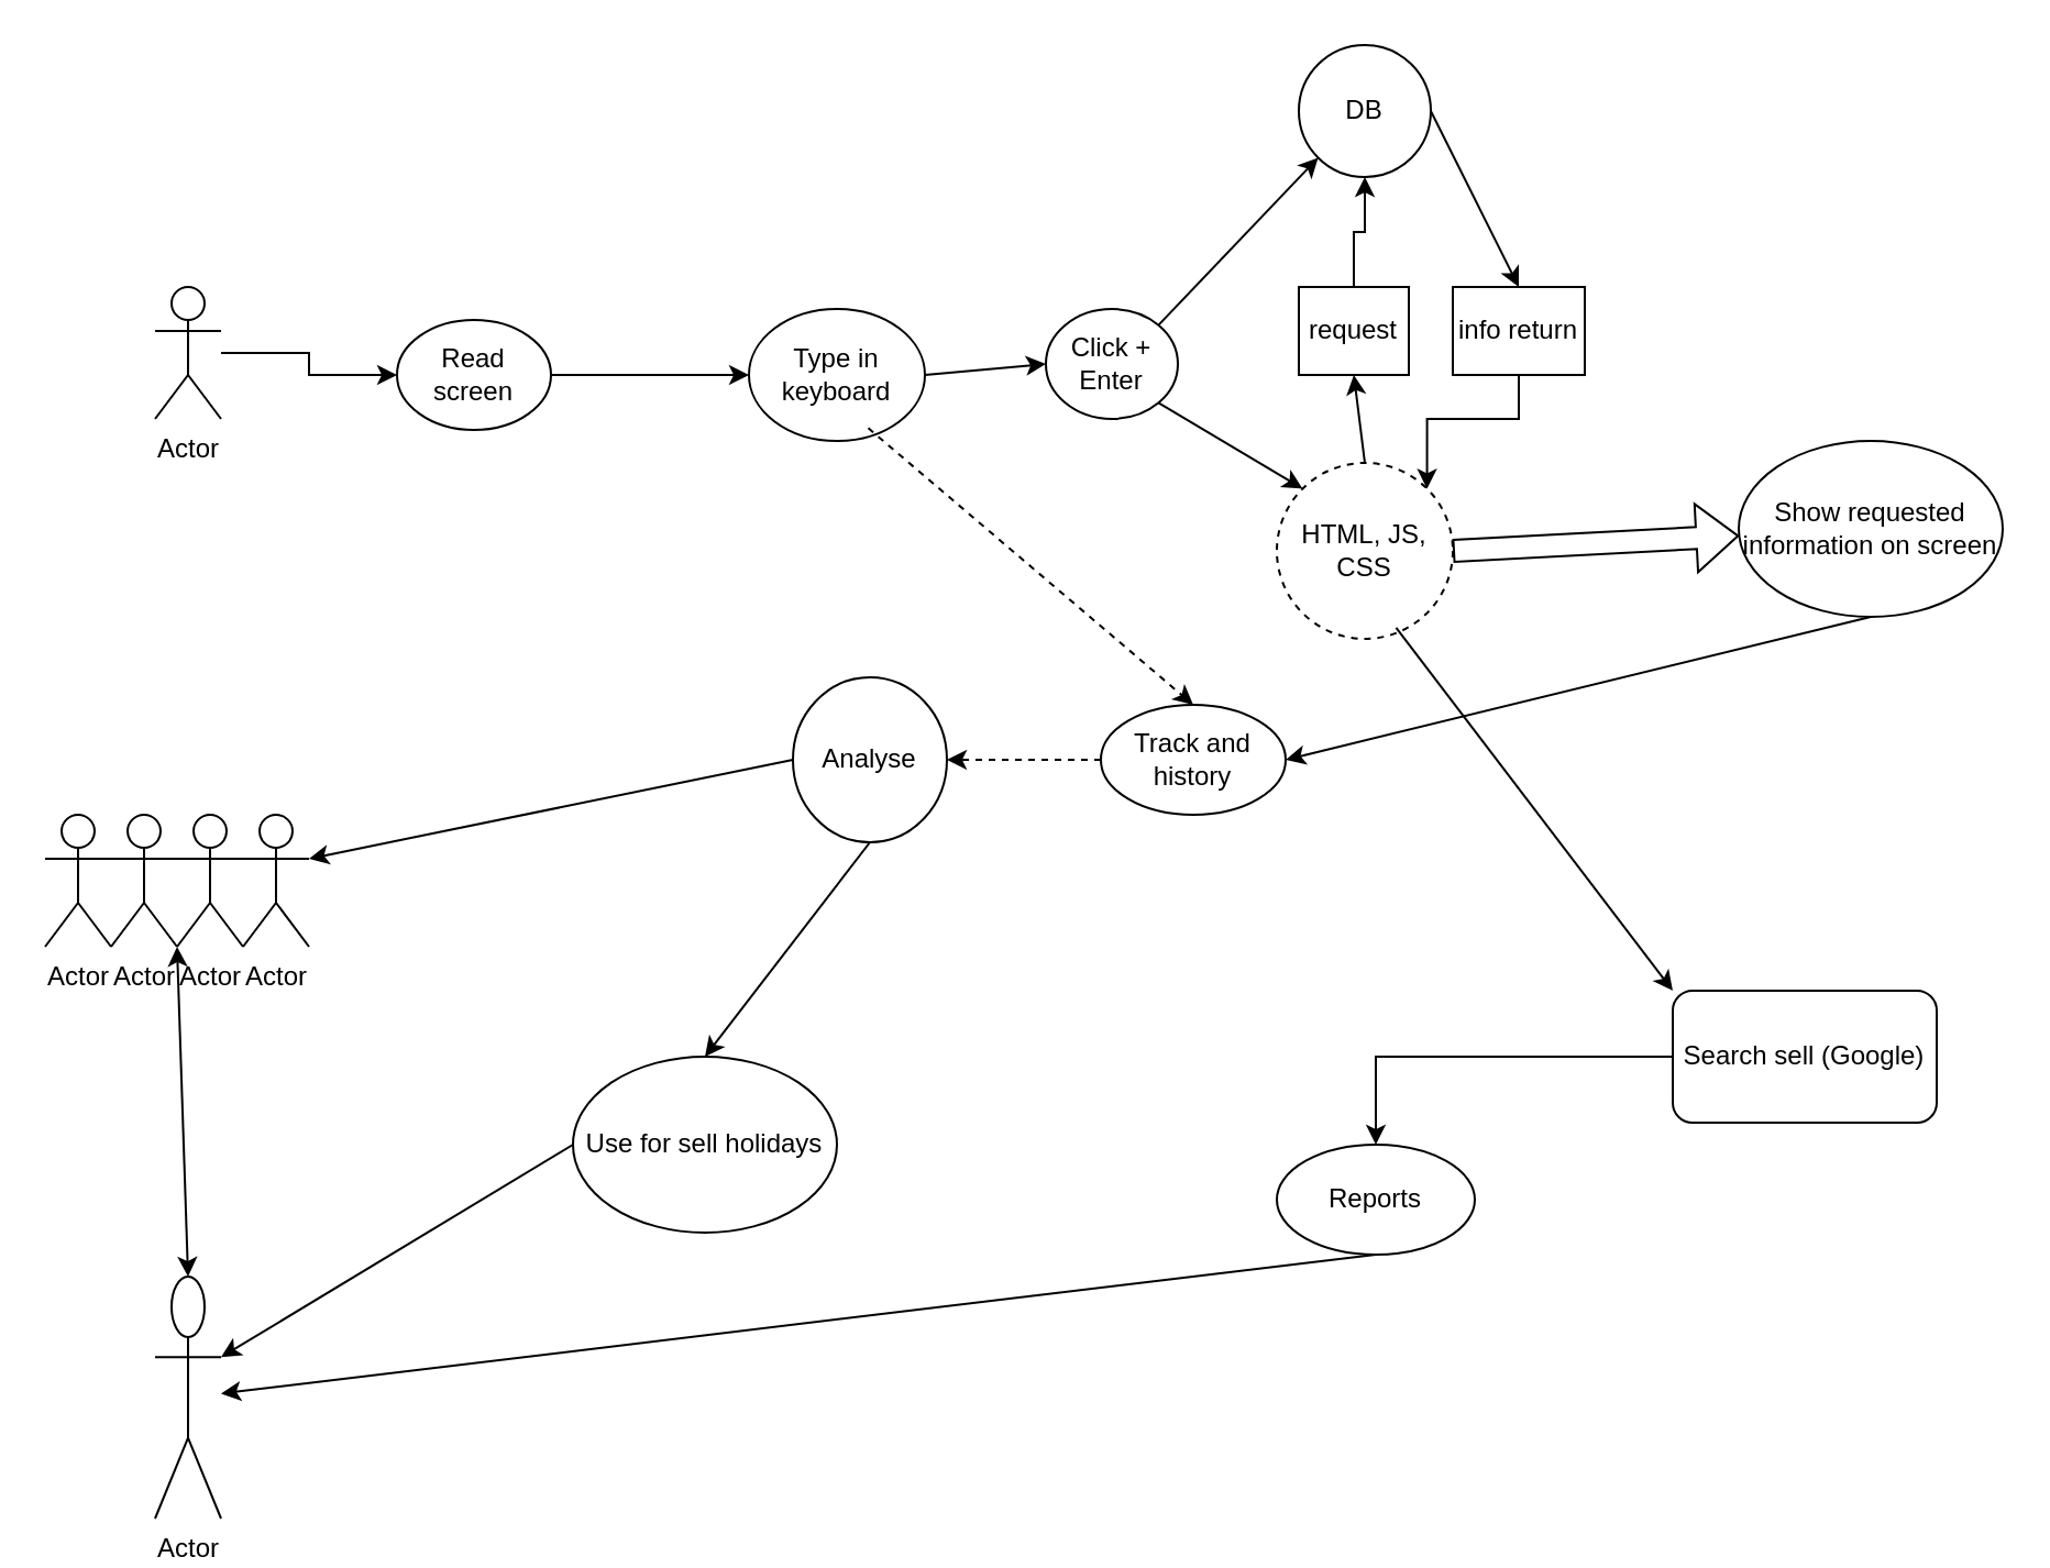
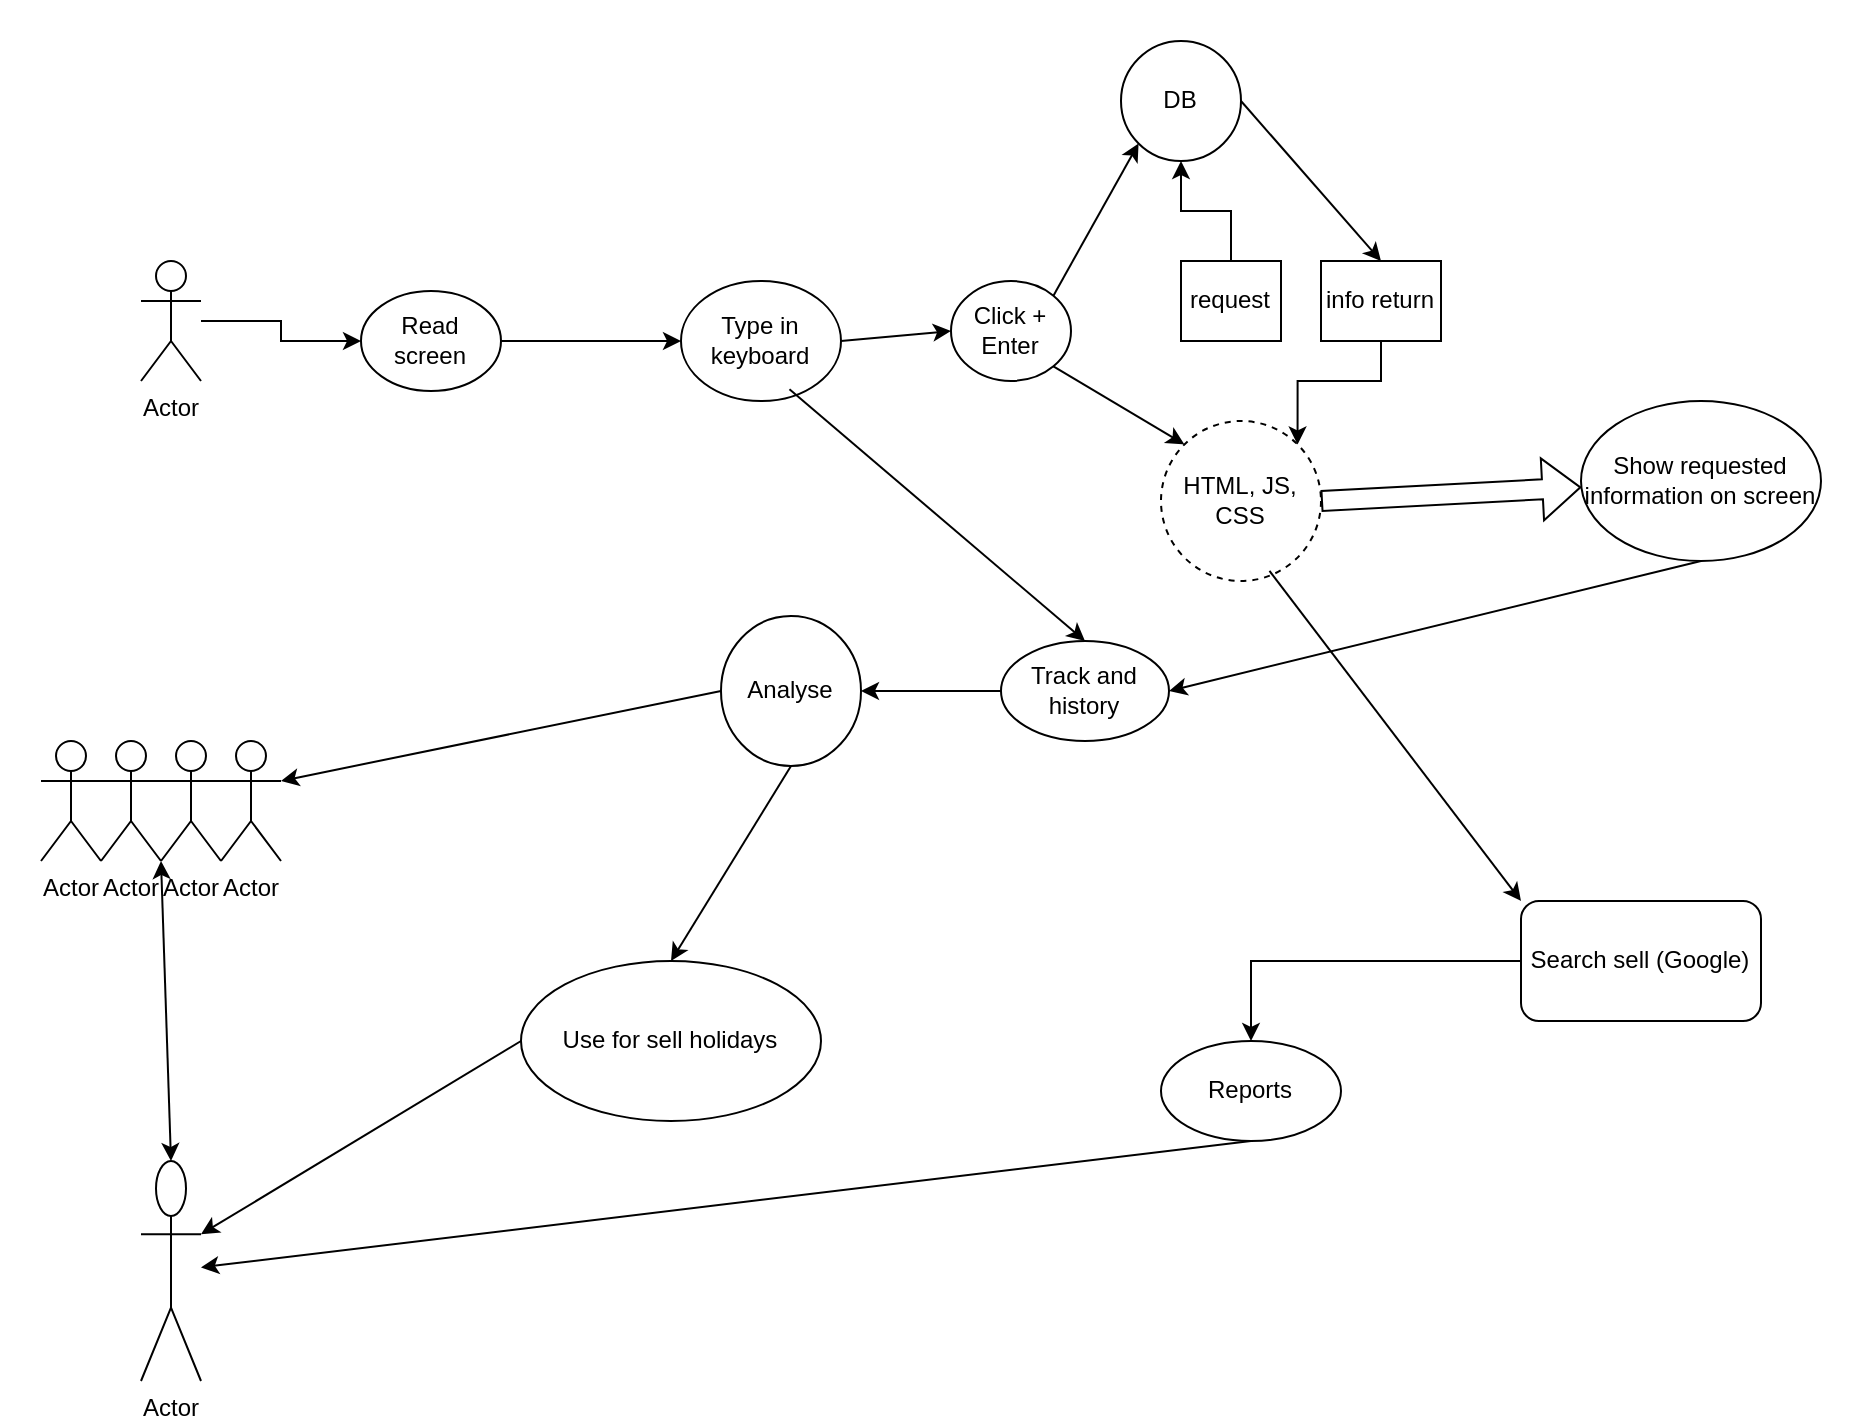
- <mxCell id="14" value="DB" style="ellipse;whiteSpace=wrap;html=1;" vertex="1" parent="1"><mxGeometry x="590" y="20" width="60" height="60" as="geometry" /></mxCell>
+ <mxCell id="14" value="DB" style="ellipse;whiteSpace=wrap;html=1;" vertex="1" parent="1"><mxGeometry x="560" y="20" width="60" height="60" as="geometry" /></mxCell>
- <mxCell id="22" value="" style="endArrow=classic;html=1;rounded=0;exitX=0.5;exitY=0;exitDx=0;exitDy=0;entryX=0.5;entryY=1;entryDx=0;entryDy=0;" edge="1" parent="1" source="15" target="19"><mxGeometry width="50" height="50" relative="1" as="geometry"><mxPoint x="580" y="300" as="sourcePoint" /><mxPoint x="630" y="250" as="targetPoint" /></mxGeometry></mxCell>
- <mxCell id="30" value="" style="endArrow=classic;html=1;rounded=0;exitX=0.678;exitY=0.903;exitDx=0;exitDy=0;exitPerimeter=0;entryX=0.5;entryY=0;entryDx=0;entryDy=0;dashed=1;" edge="1" parent="1" source="11" target="28"><mxGeometry width="50" height="50" relative="1" as="geometry"><mxPoint x="580" y="300" as="sourcePoint" /><mxPoint x="330" y="300" as="targetPoint" /></mxGeometry></mxCell>
+ <mxCell id="30" value="" style="endArrow=classic;html=1;rounded=0;exitX=0.678;exitY=0.903;exitDx=0;exitDy=0;exitPerimeter=0;entryX=0.5;entryY=0;entryDx=0;entryDy=0;" edge="1" parent="1" source="11" target="28"><mxGeometry width="50" height="50" relative="1" as="geometry"><mxPoint x="580" y="300" as="sourcePoint" /><mxPoint x="330" y="300" as="targetPoint" /></mxGeometry></mxCell>
- <mxCell id="27" value="" style="edgeStyle=orthogonalEdgeStyle;rounded=0;orthogonalLoop=1;jettySize=auto;html=1;dashed=1;" edge="1" parent="1" source="28" target="31"><mxGeometry relative="1" as="geometry" /></mxCell>
+ <mxCell id="27" value="" style="edgeStyle=orthogonalEdgeStyle;rounded=0;orthogonalLoop=1;jettySize=auto;html=1;" edge="1" parent="1" source="28" target="31"><mxGeometry relative="1" as="geometry" /></mxCell>
- <mxCell id="33" value="Use for sell holidays" style="ellipse;whiteSpace=wrap;html=1;" vertex="1" parent="1"><mxGeometry x="260" y="480" width="120" height="80" as="geometry" /></mxCell>
+ <mxCell id="33" value="Use for sell holidays" style="ellipse;whiteSpace=wrap;html=1;" vertex="1" parent="1"><mxGeometry x="260" y="480" width="150" height="80" as="geometry" /></mxCell>
